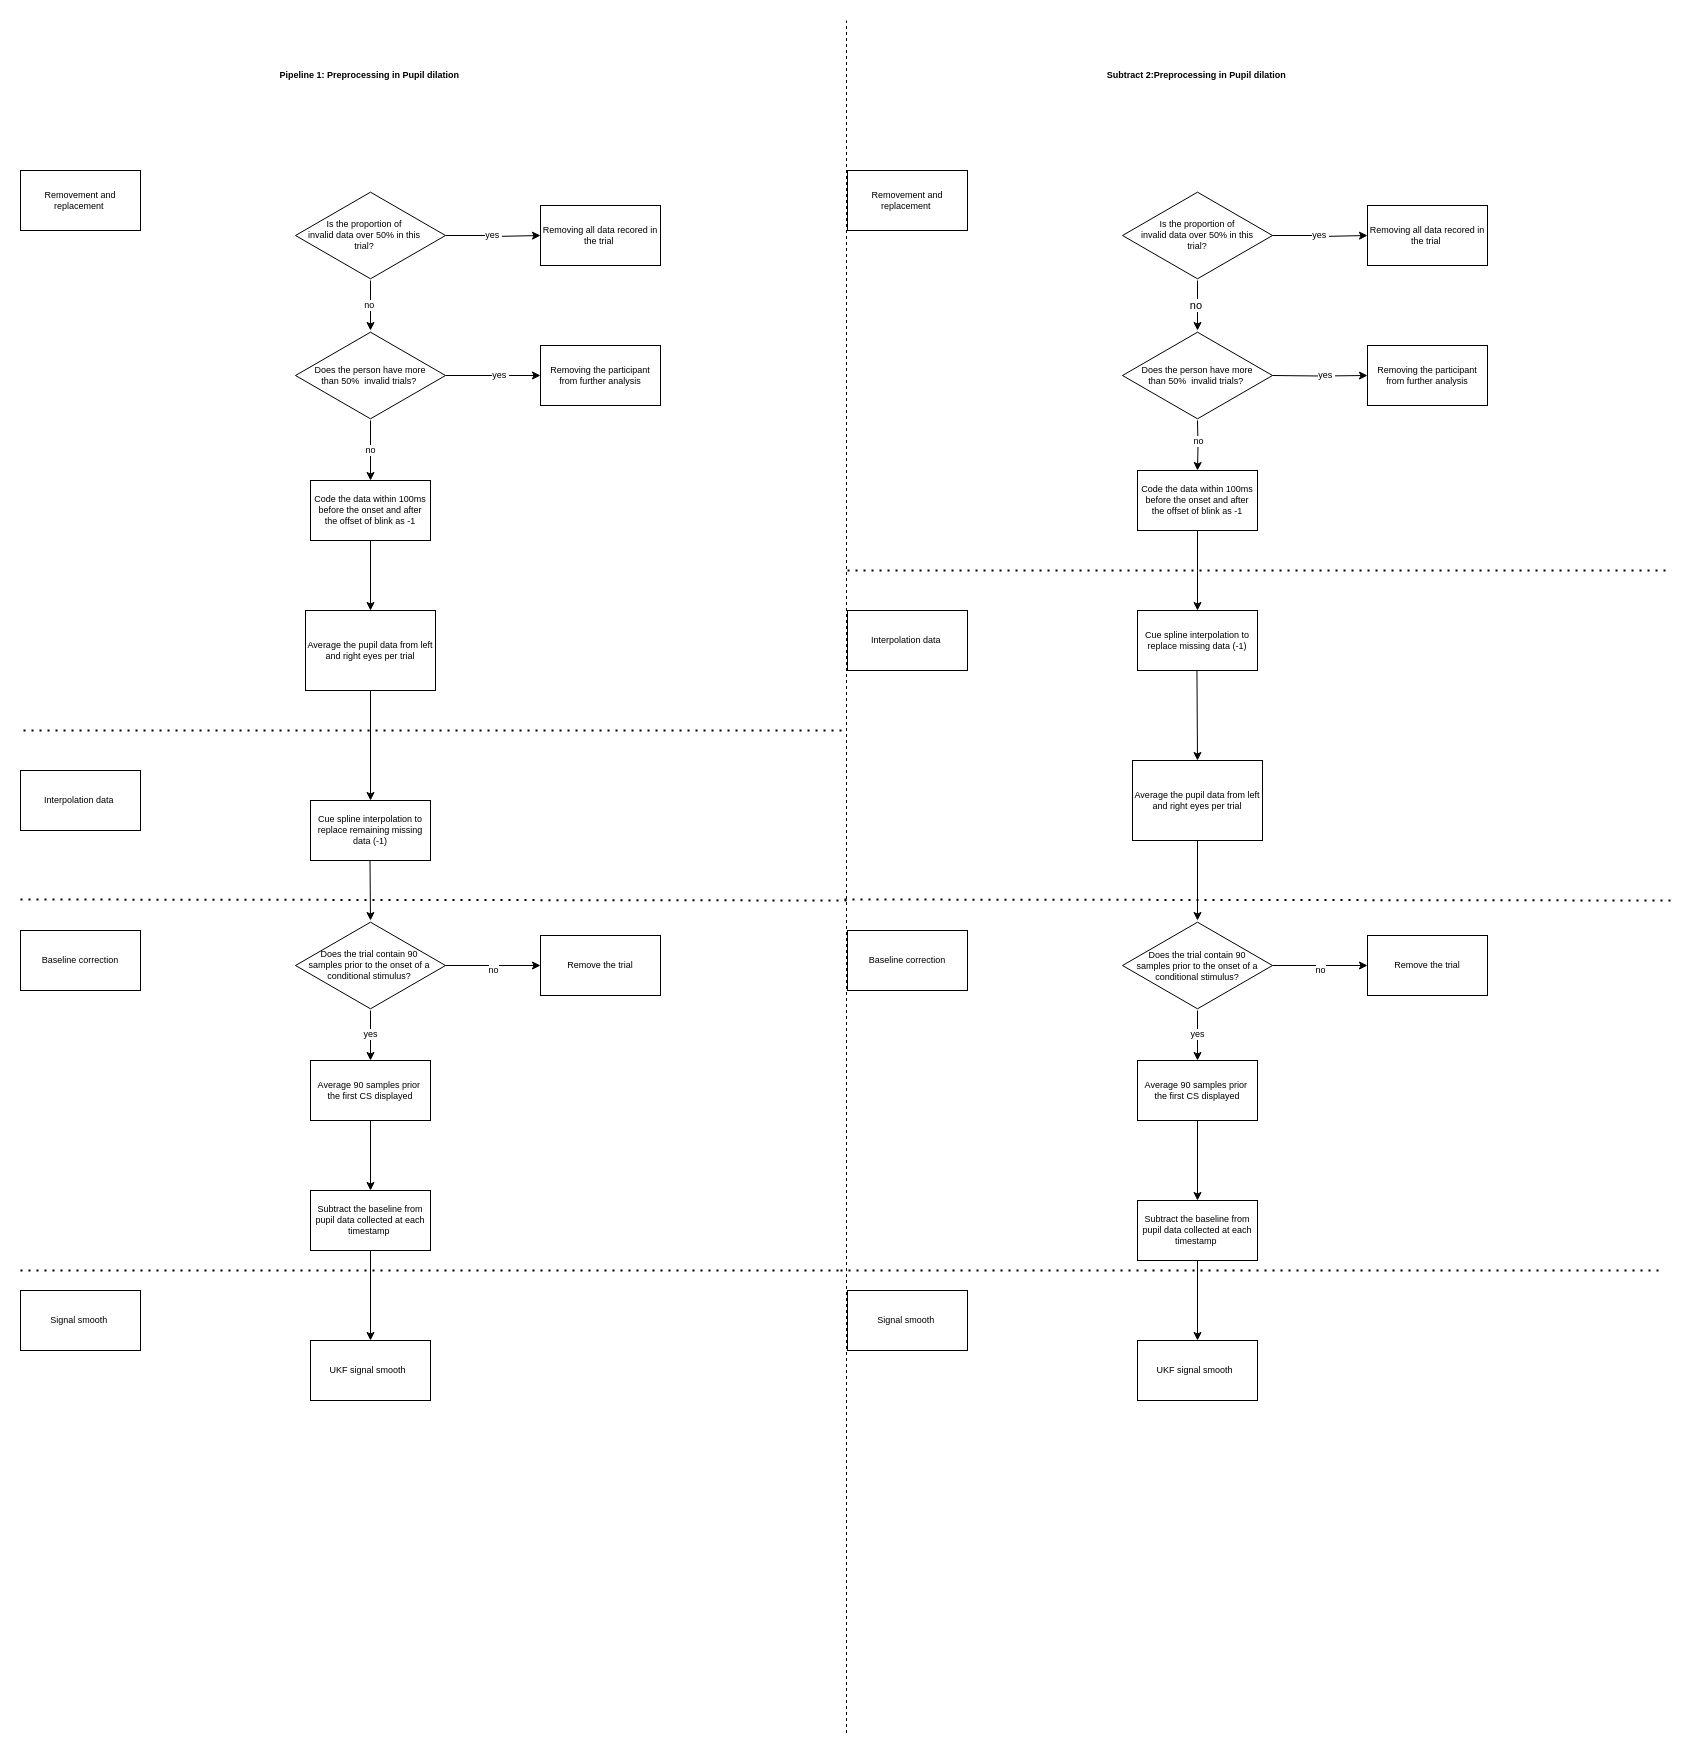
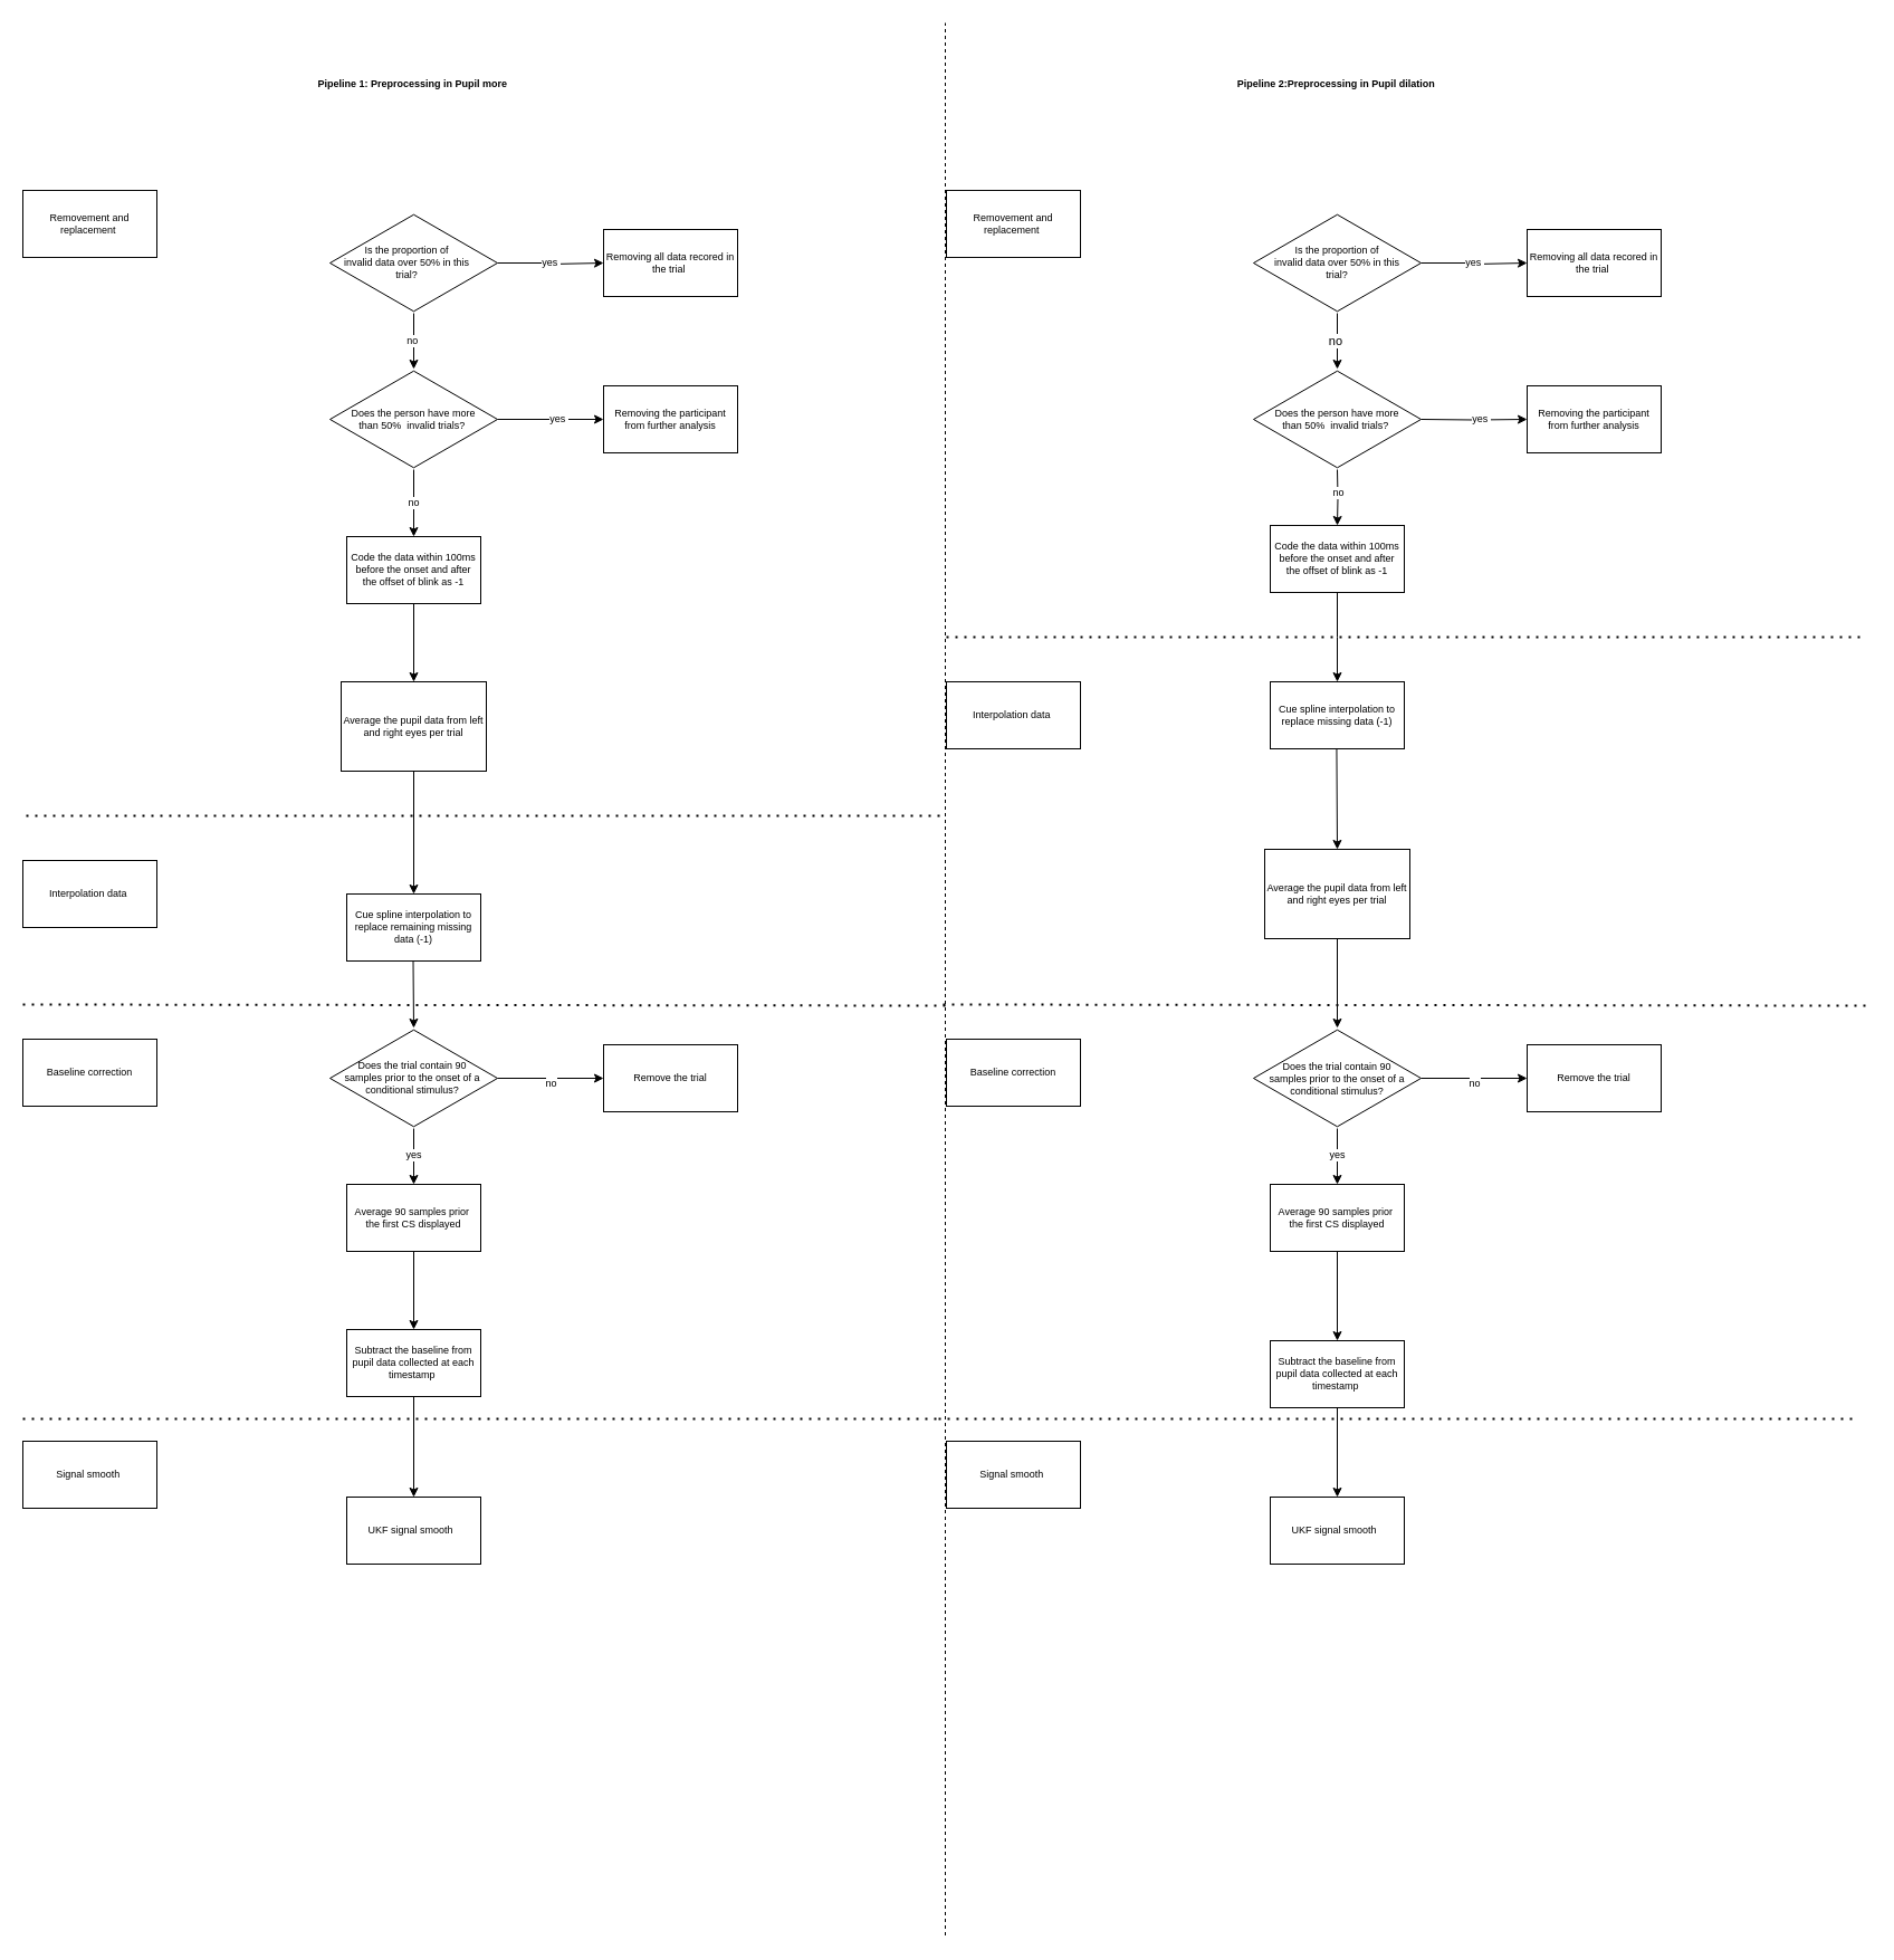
- <mxCell id="2" value="&lt;h1 style=&quot;font-size: 9px;&quot;&gt;Pipeline 1: Preprocessing in Pupil dilation&amp;nbsp;&lt;/h1&gt;" style="text;html=1;align=center;verticalAlign=middle;resizable=0;points=[];autosize=1;strokeColor=none;fillColor=none;fontSize=9;" parent="1" vertex="1"><mxGeometry x="265" y="55" width="210" height="40" as="geometry" /></mxCell>
+ <mxCell id="2" value="&lt;h1 style=&quot;font-size: 9px;&quot;&gt;Pipeline 1: Preprocessing in Pupil more&amp;nbsp;&lt;/h1&gt;" style="text;html=1;align=center;verticalAlign=middle;resizable=0;points=[];autosize=1;strokeColor=none;fillColor=none;fontSize=9;" parent="1" vertex="1"><mxGeometry x="265" y="55" width="210" height="40" as="geometry" /></mxCell>
- <mxCell id="28" value="&lt;h1 style=&quot;font-size: 9px;&quot;&gt;Subtract 2:Preprocessing in Pupil dilation&amp;nbsp;&lt;/h1&gt;" style="text;html=1;align=center;verticalAlign=middle;resizable=0;points=[];autosize=1;strokeColor=none;fillColor=none;fontSize=9;" vertex="1" parent="1"><mxGeometry x="1097" y="55" width="200" height="40" as="geometry" /></mxCell>
+ <mxCell id="28" value="&lt;h1 style=&quot;font-size: 9px;&quot;&gt;Pipeline 2:Preprocessing in Pupil dilation&amp;nbsp;&lt;/h1&gt;" style="text;html=1;align=center;verticalAlign=middle;resizable=0;points=[];autosize=1;strokeColor=none;fillColor=none;fontSize=9;" vertex="1" parent="1"><mxGeometry x="1097" y="55" width="200" height="40" as="geometry" /></mxCell>
